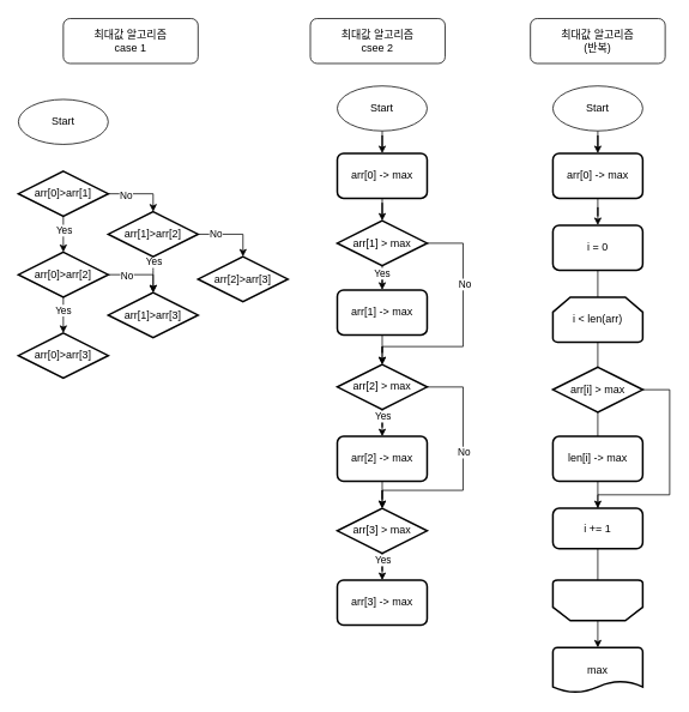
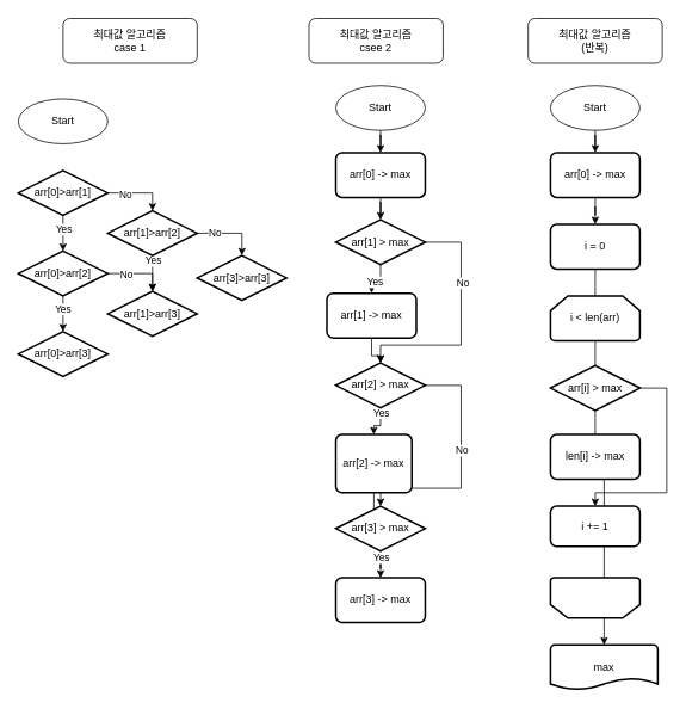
- <mxCell id="21" value="arr[2]&amp;gt;arr[3]" style="strokeWidth=2;html=1;shape=mxgraph.flowchart.decision;whiteSpace=wrap;" vertex="1" parent="1"><mxGeometry x="220" y="285" width="100" height="50" as="geometry" /></mxCell>
+ <mxCell id="21" value="arr[3]&amp;gt;arr[3]" style="strokeWidth=2;html=1;shape=mxgraph.flowchart.decision;whiteSpace=wrap;" vertex="1" parent="1"><mxGeometry x="220" y="285" width="100" height="50" as="geometry" /></mxCell>
- <mxCell id="32" value="arr[1] -&amp;gt; max" style="rounded=1;whiteSpace=wrap;html=1;absoluteArcSize=1;arcSize=14;strokeWidth=2;" vertex="1" parent="1"><mxGeometry x="375" y="322" width="100" height="50" as="geometry" /></mxCell>
+ <mxCell id="32" value="arr[1] -&amp;gt; max" style="rounded=1;whiteSpace=wrap;html=1;absoluteArcSize=1;arcSize=14;strokeWidth=2;" vertex="1" parent="1"><mxGeometry x="365" y="327" width="100" height="50" as="geometry" /></mxCell>
- <mxCell id="39" value="arr[2] -&amp;gt; max" style="rounded=1;whiteSpace=wrap;html=1;absoluteArcSize=1;arcSize=14;strokeWidth=2;" vertex="1" parent="1"><mxGeometry x="375" y="485" width="100" height="50" as="geometry" /></mxCell>
+ <mxCell id="39" value="arr[2] -&amp;gt; max" style="rounded=1;whiteSpace=wrap;html=1;absoluteArcSize=1;arcSize=14;strokeWidth=2;" vertex="1" parent="1"><mxGeometry x="375" y="485" width="85" height="65" as="geometry" /></mxCell>
- <mxCell id="55" value="max" style="strokeWidth=2;html=1;shape=mxgraph.flowchart.document2;whiteSpace=wrap;size=0.25;" vertex="1" parent="1"><mxGeometry x="615" y="720" width="100" height="50" as="geometry" /></mxCell>
+ <mxCell id="55" value="max" style="strokeWidth=2;html=1;shape=mxgraph.flowchart.document2;whiteSpace=wrap;size=0.25;" vertex="1" parent="1"><mxGeometry x="615" y="720" width="120" height="50" as="geometry" /></mxCell>
